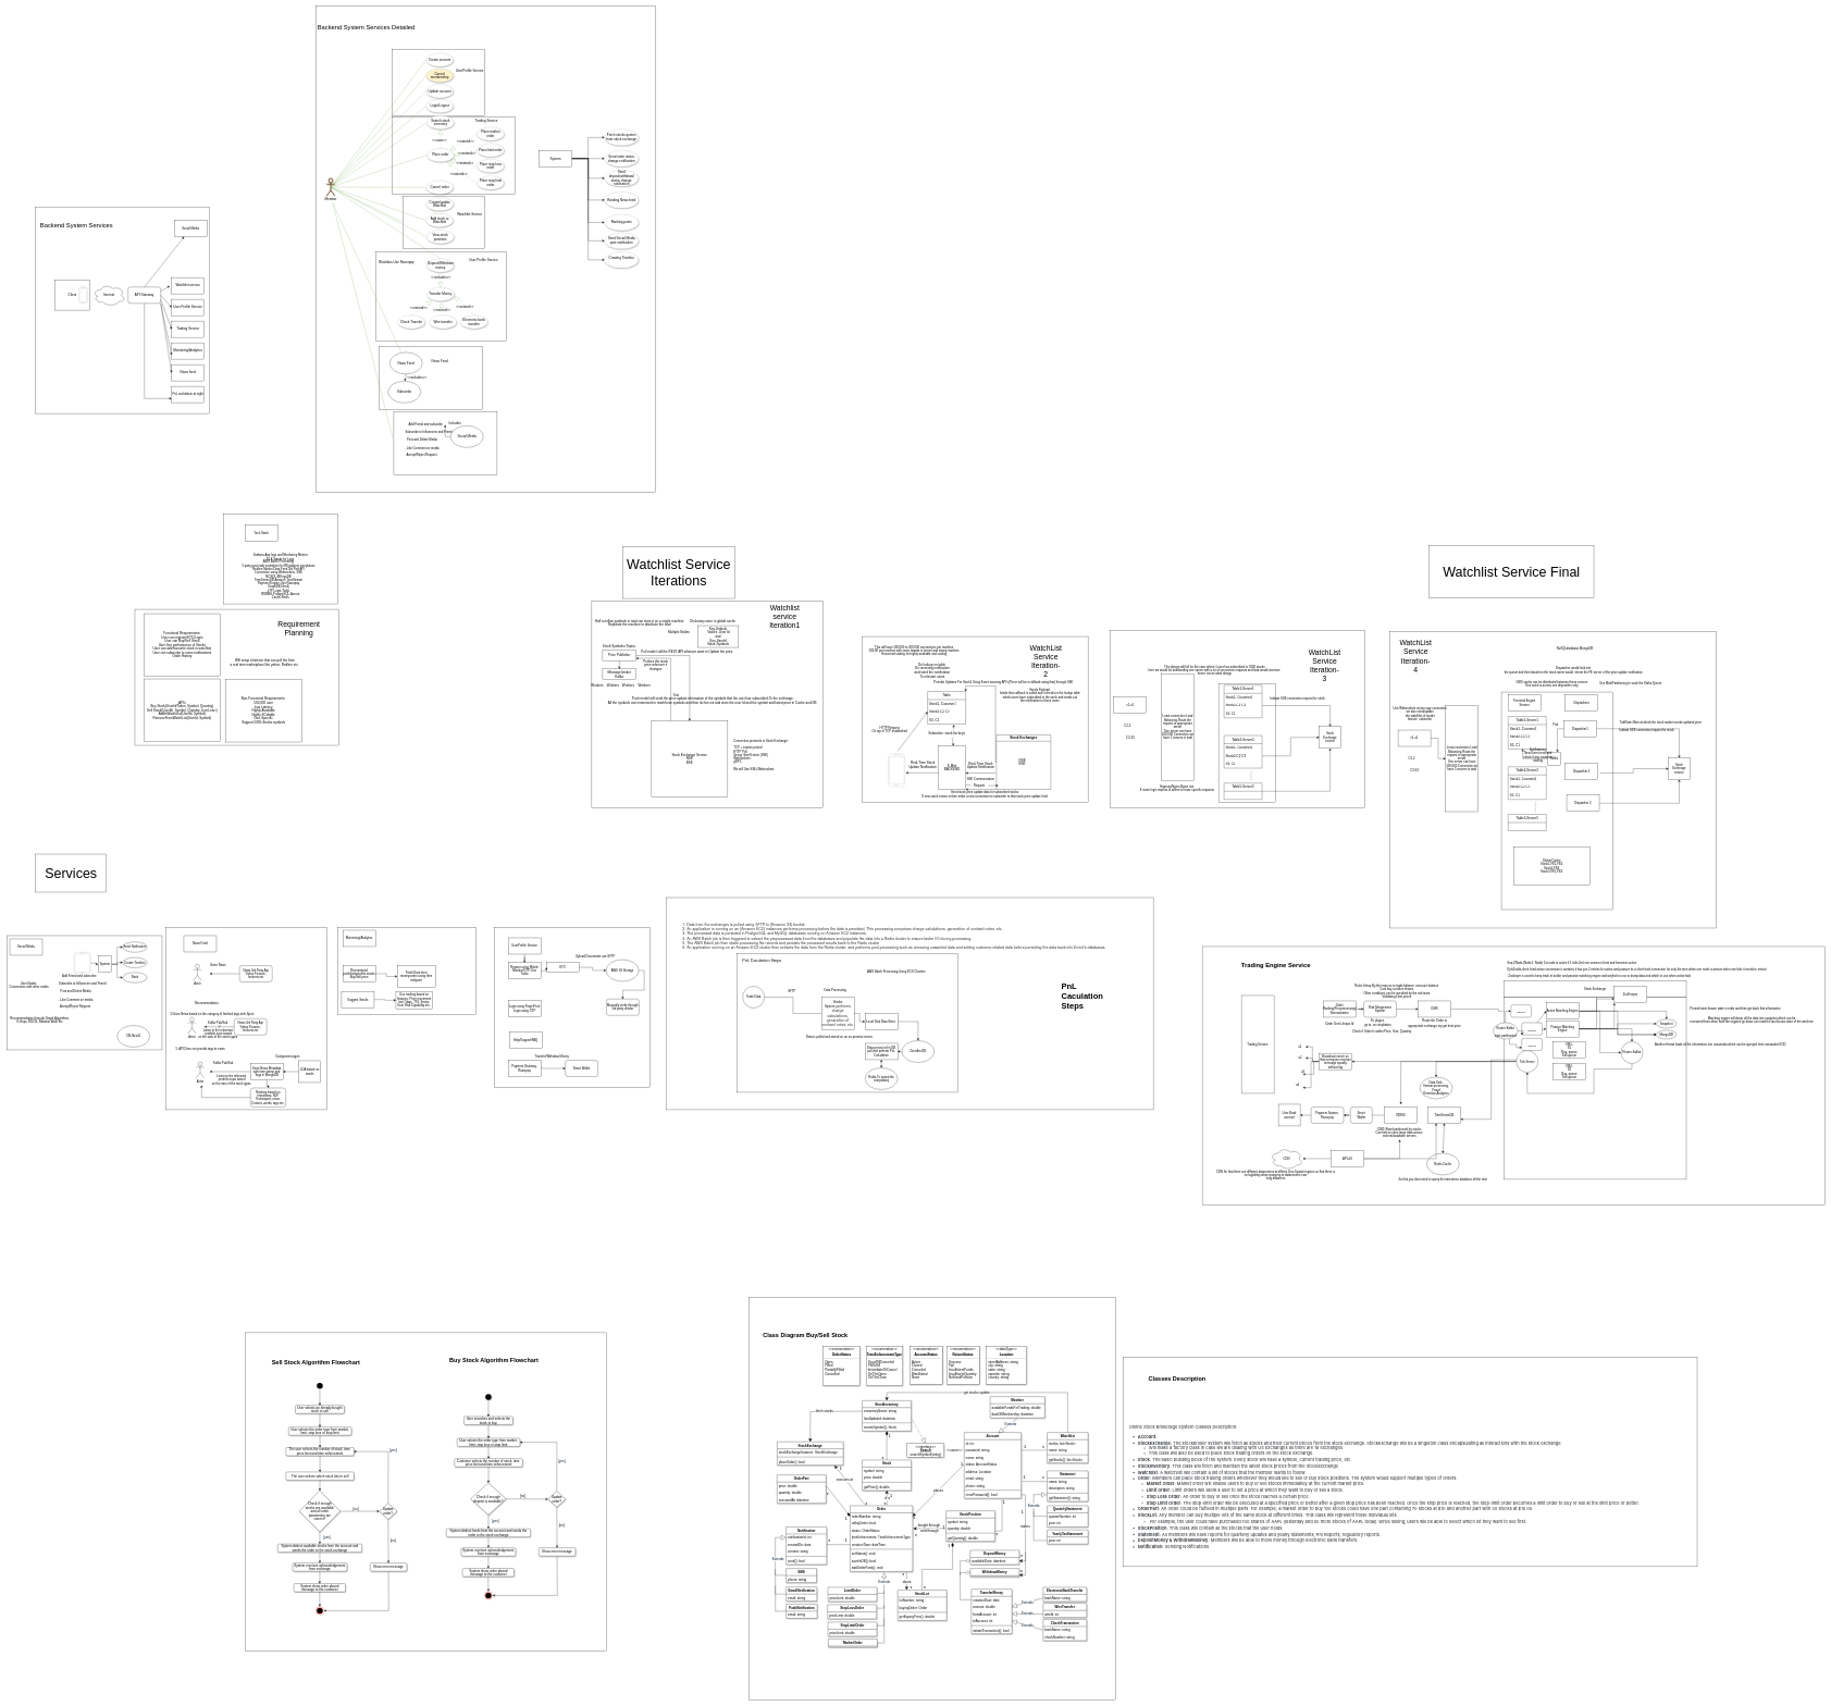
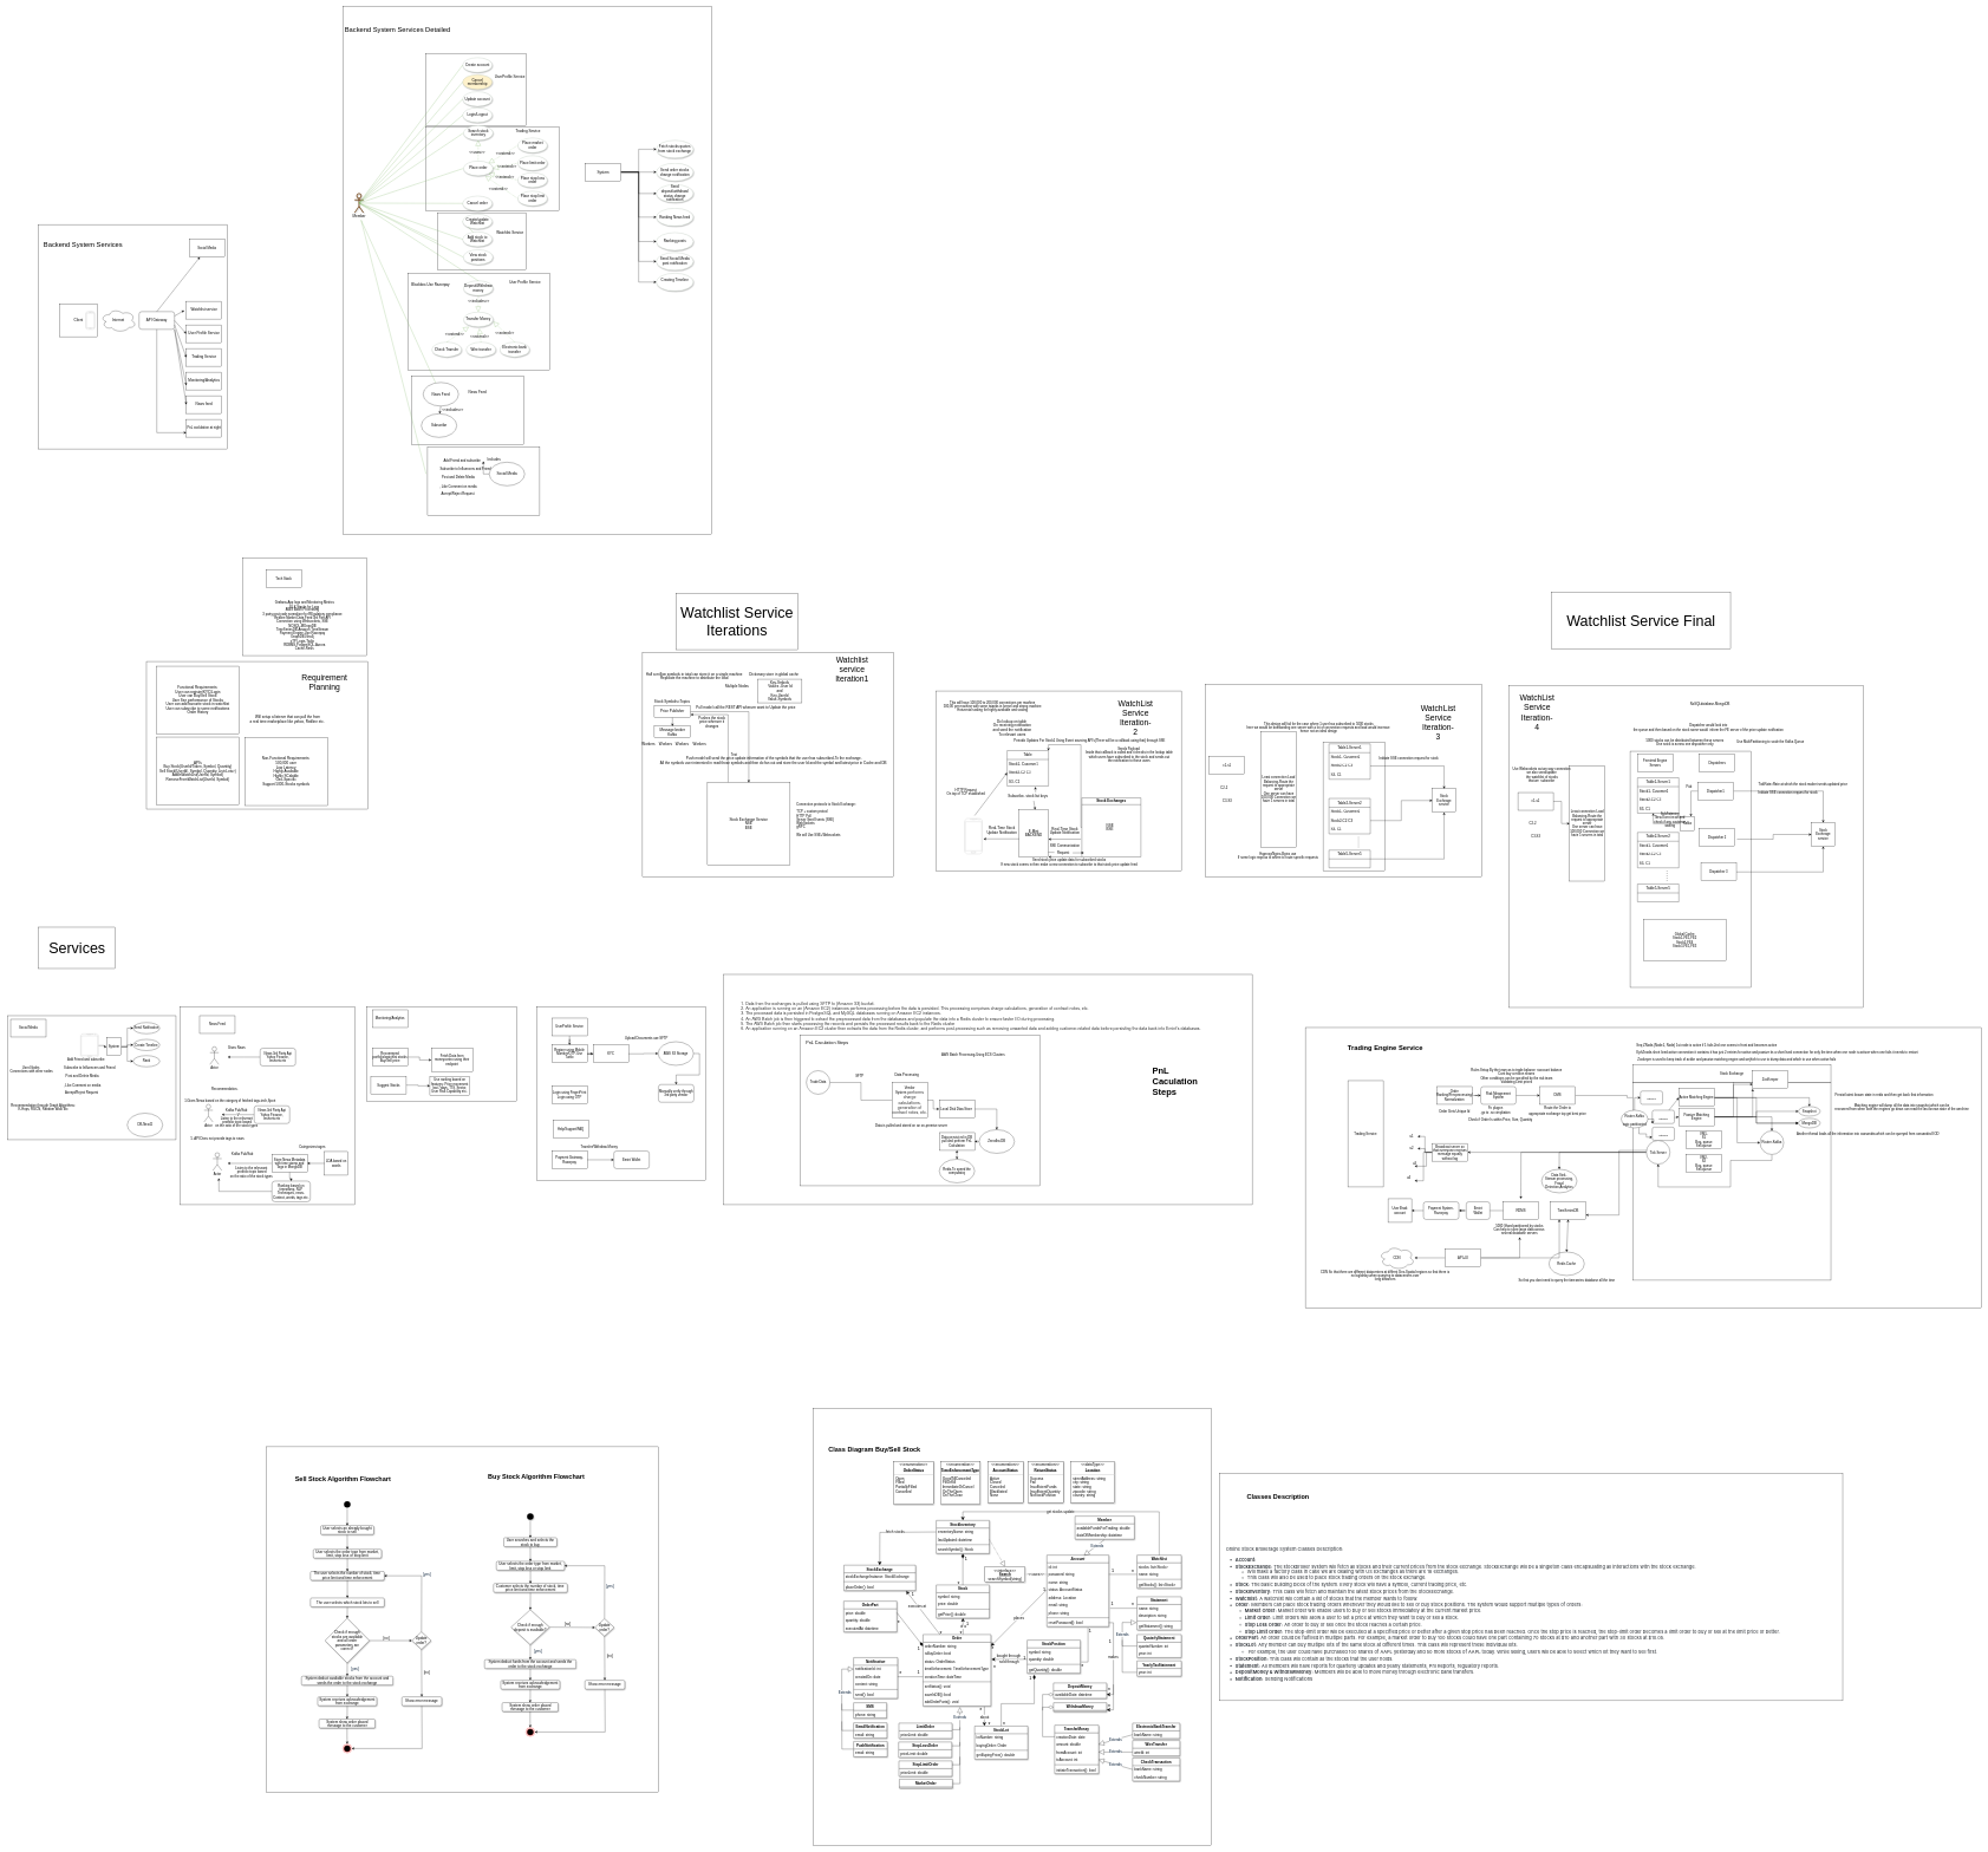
- <mxCell id="296" value="&lt;div style=&quot;text-align: center&quot;&gt;Send order status change notification&lt;/div&gt;" style="ellipse;whiteSpace=wrap;html=1;rounded=0;shadow=1;glass=0;comic=0;strokeWidth=1;fillColor=#ffffff;fontSize=12;align=center;strokeColor=#B0BFAF;" vertex="1" parent="273"><mxGeometry x="1022" y="372.5" width="125" height="60" as="geometry" /></mxCell>
+ <mxCell id="296" value="&lt;div style=&quot;text-align: center&quot;&gt;Send order stocks change notification&lt;/div&gt;" style="ellipse;whiteSpace=wrap;html=1;rounded=0;shadow=1;glass=0;comic=0;strokeWidth=1;fillColor=#ffffff;fontSize=12;align=center;strokeColor=#B0BFAF;" vertex="1" parent="273"><mxGeometry x="1022" y="372.5" width="125" height="60" as="geometry" /></mxCell>
- <mxCell id="227" value="KYC" style="rounded=0;whiteSpace=wrap;html=1;fontSize=11;" vertex="1" parent="175"><mxGeometry x="1988" y="129" width="120" height="35" as="geometry" /></mxCell>
+ <mxCell id="227" value="KYC" style="rounded=0;whiteSpace=wrap;html=1;fontSize=11;" vertex="1" parent="175"><mxGeometry x="1988" y="129" width="120" height="60" as="geometry" /></mxCell>
